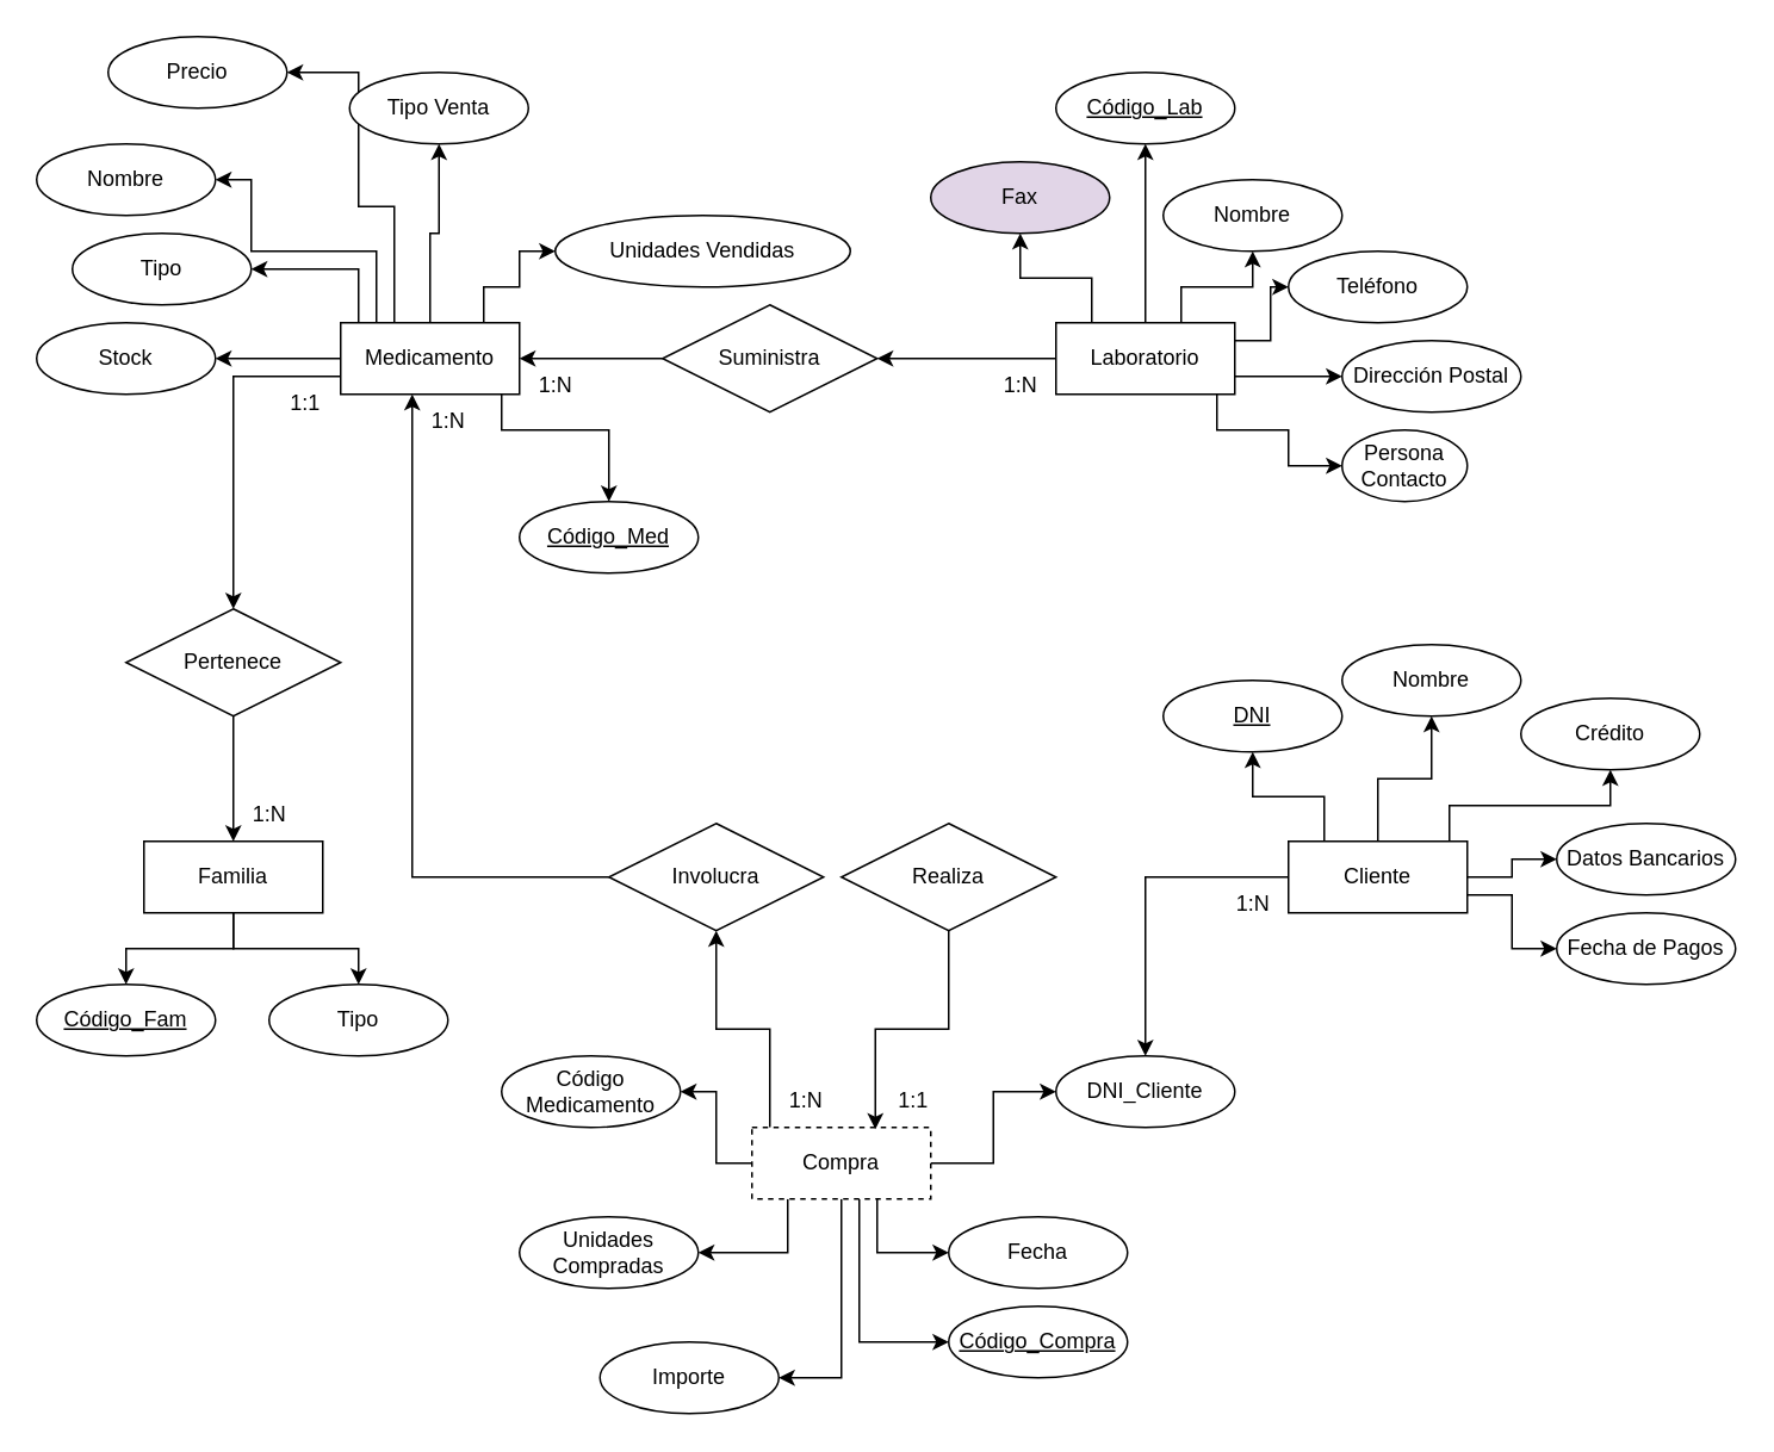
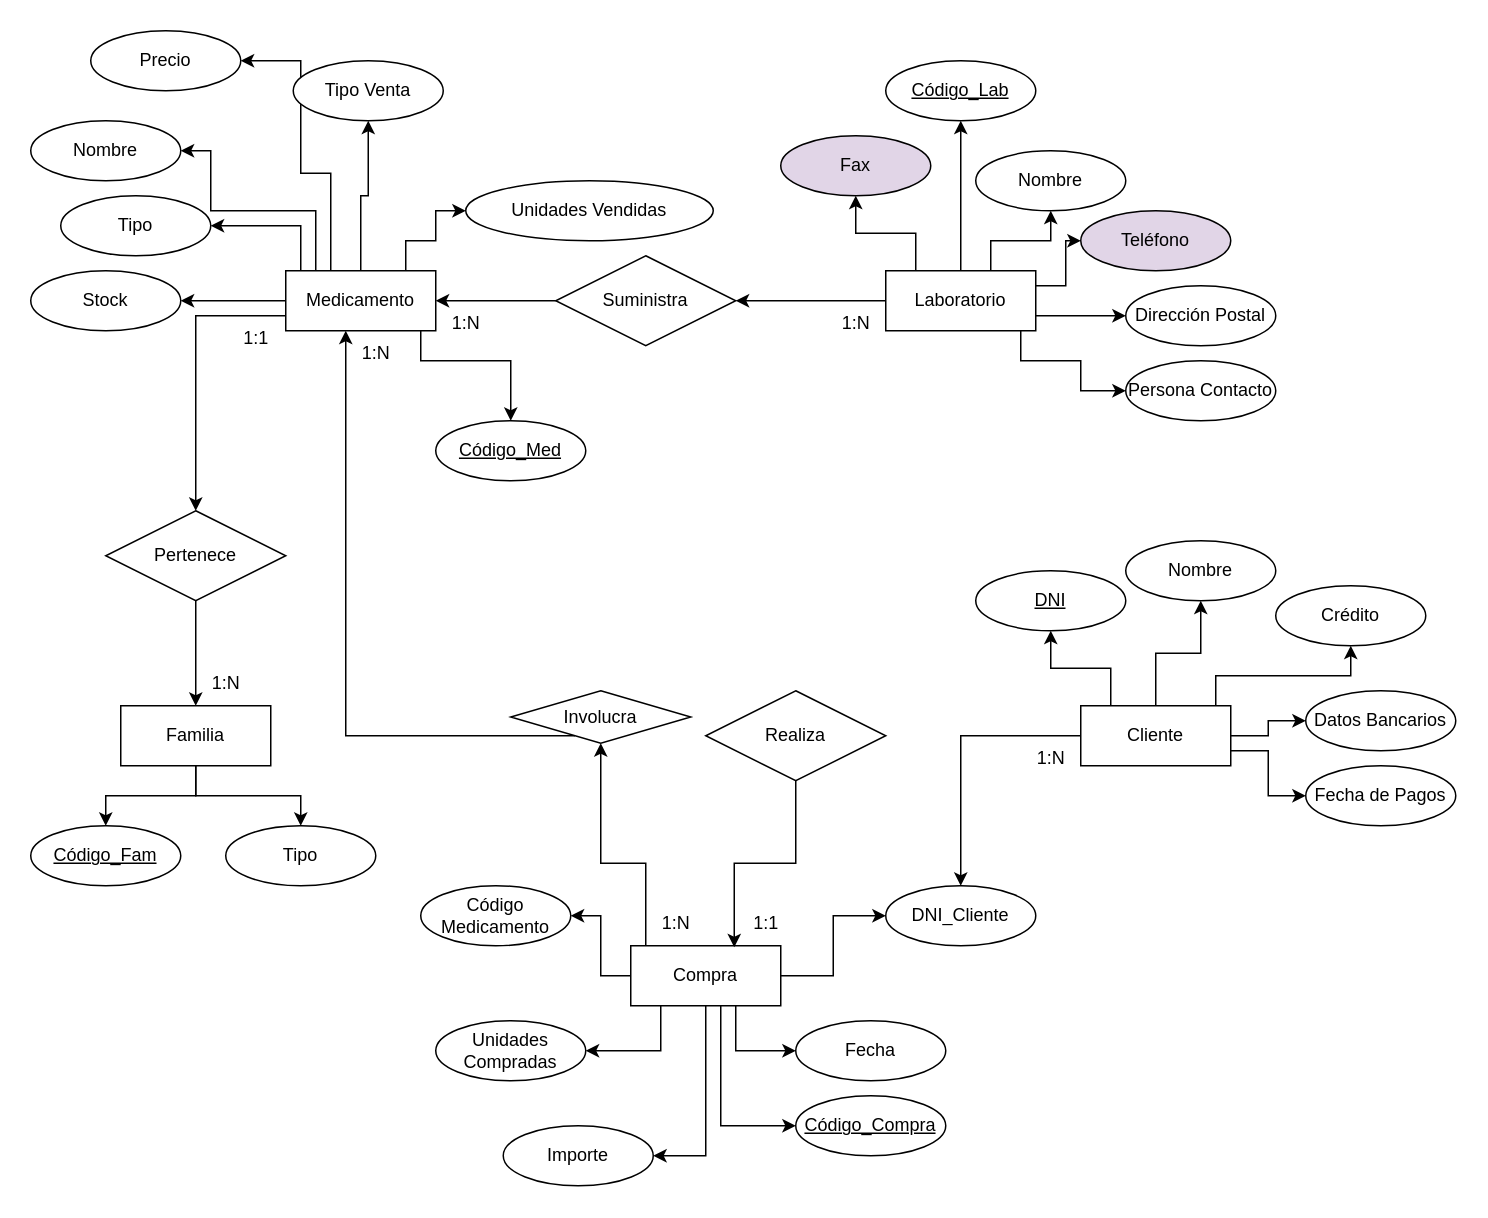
- <mxCell id="29" value="Teléfono" style="ellipse;whiteSpace=wrap;html=1;align=center;" parent="1" vertex="1"><mxGeometry x="720" y="140" width="100" height="40" as="geometry" /></mxCell>
+ <mxCell id="29" value="Teléfono" style="ellipse;whiteSpace=wrap;html=1;align=center;fillColor=#e1d5e7;" parent="1" vertex="1"><mxGeometry x="720" y="140" width="100" height="40" as="geometry" /></mxCell>
- <mxCell id="32" value="Persona Contacto" style="ellipse;whiteSpace=wrap;html=1;align=center;" parent="1" vertex="1"><mxGeometry x="750" y="240" width="70" height="40" as="geometry" /></mxCell>
+ <mxCell id="32" value="Persona Contacto" style="ellipse;whiteSpace=wrap;html=1;align=center;" parent="1" vertex="1"><mxGeometry x="750" y="240" width="100" height="40" as="geometry" /></mxCell>
- <mxCell id="68" value="Involucra" style="shape=rhombus;perimeter=rhombusPerimeter;whiteSpace=wrap;html=1;align=center;" parent="1" vertex="1"><mxGeometry x="340" y="460" width="120" height="60" as="geometry" /></mxCell>
+ <mxCell id="68" value="Involucra" style="shape=rhombus;perimeter=rhombusPerimeter;whiteSpace=wrap;html=1;align=center;" parent="1" vertex="1"><mxGeometry x="340" y="460" width="120" height="35" as="geometry" /></mxCell>
- <mxCell id="59" value="Compra" style="whiteSpace=wrap;html=1;align=center;dashed=1;" parent="1" vertex="1"><mxGeometry x="420" y="630" width="100" height="40" as="geometry" /></mxCell>
+ <mxCell id="59" value="Compra" style="whiteSpace=wrap;html=1;align=center;" parent="1" vertex="1"><mxGeometry x="420" y="630" width="100" height="40" as="geometry" /></mxCell>
